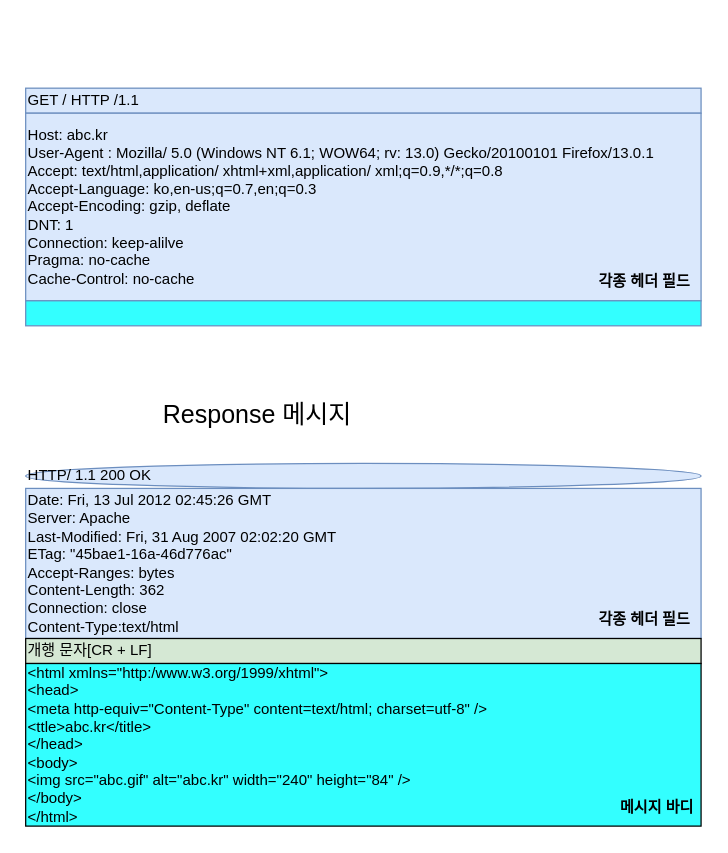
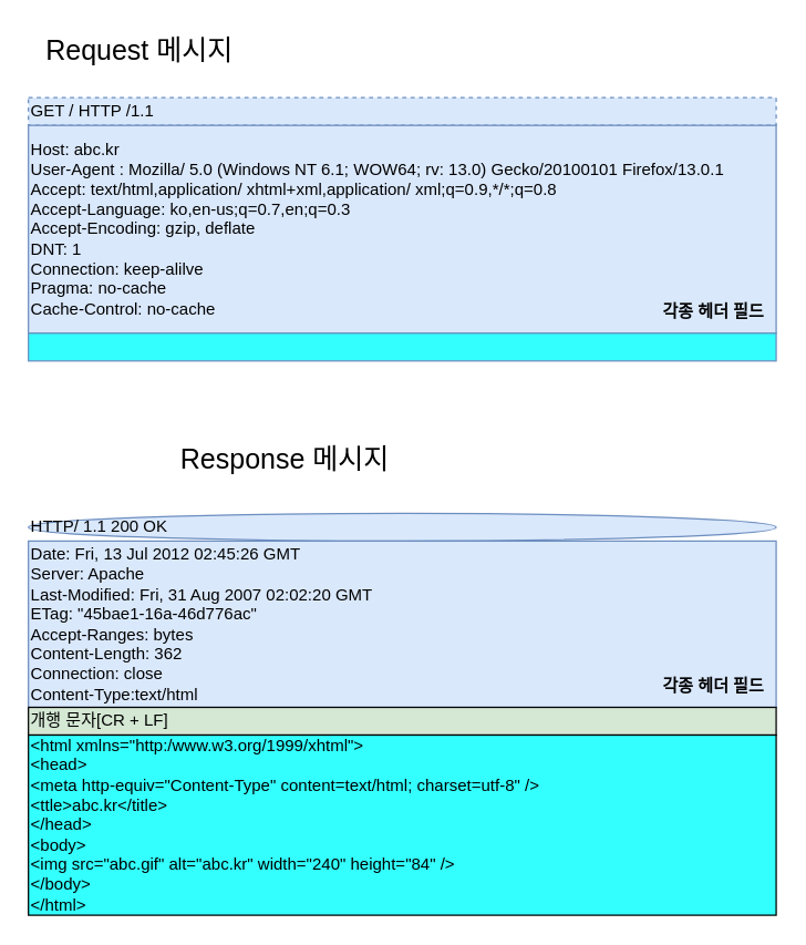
+ <mxCell id="6" value="Request 메시지" style="text;html=1;align=center;verticalAlign=middle;resizable=0;points=[];autosize=1;strokeColor=none;fillColor=none;fontSize=20;" parent="1" vertex="1"><mxGeometry x="20" y="20" width="160" height="30" as="geometry" /></mxCell>
- <mxCell id="2" value="GET / HTTP /1.1" style="rounded=0;whiteSpace=wrap;html=1;align=left;fillColor=#dae8fc;strokeColor=#6c8ebf;" parent="1" vertex="1"><mxGeometry x="20" y="70" width="540" height="20" as="geometry" /></mxCell>
+ <mxCell id="2" value="GET / HTTP /1.1" style="rounded=0;whiteSpace=wrap;html=1;align=left;fillColor=#dae8fc;strokeColor=#6c8ebf;dashed=1;" parent="1" vertex="1"><mxGeometry x="20" y="70" width="540" height="20" as="geometry" /></mxCell>
- <mxCell id="13" value="메시지 바디" style="text;html=1;strokeColor=none;fillColor=none;align=center;verticalAlign=middle;whiteSpace=wrap;rounded=0;fontStyle=1" parent="1" vertex="1"><mxGeometry x="490" y="630" width="70" height="30" as="geometry" /></mxCell>
